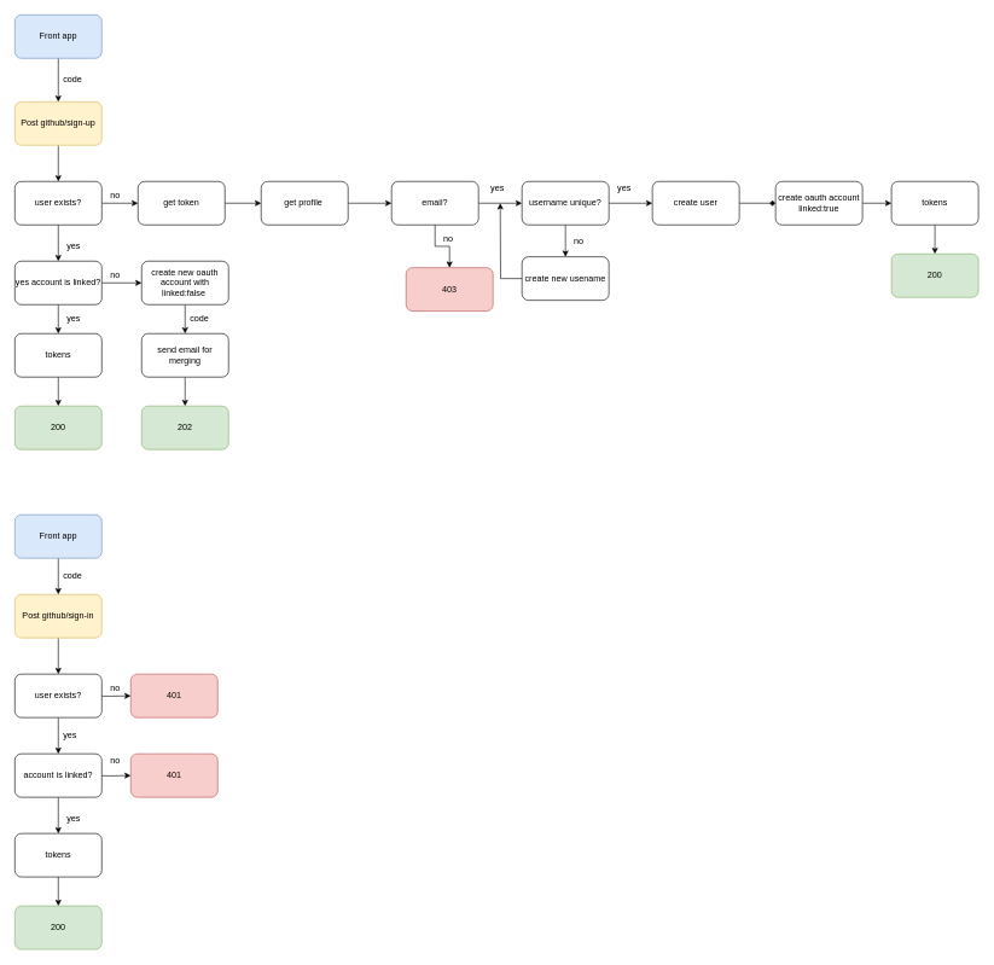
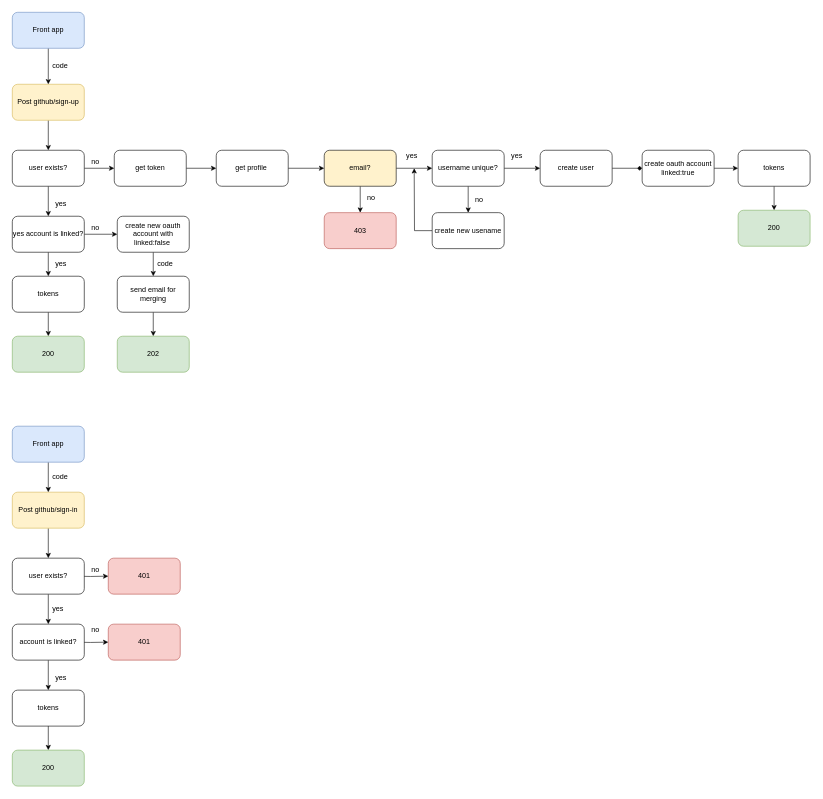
- <mxCell id="34" value="email?" style="rounded=1;whiteSpace=wrap;html=1;" vertex="1" parent="1"><mxGeometry x="540" y="250" width="120" height="60" as="geometry" /></mxCell>
+ <mxCell id="34" value="email?" style="rounded=1;whiteSpace=wrap;html=1;fillColor=#fff2cc;" vertex="1" parent="1"><mxGeometry x="540" y="250" width="120" height="60" as="geometry" /></mxCell>
- <mxCell id="36" value="403" style="rounded=1;whiteSpace=wrap;html=1;fillColor=#f8cecc;strokeColor=#b85450;" vertex="1" parent="1"><mxGeometry x="560" y="369" width="120" height="60" as="geometry" /></mxCell>
+ <mxCell id="36" value="403" style="rounded=1;whiteSpace=wrap;html=1;fillColor=#f8cecc;strokeColor=#b85450;" vertex="1" parent="1"><mxGeometry x="540" y="354" width="120" height="60" as="geometry" /></mxCell>
